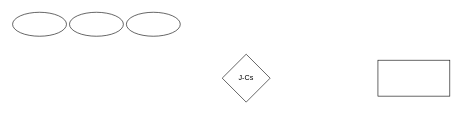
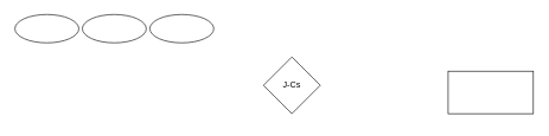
- <mxCell id="3" value="J-Cs" style="rhombus;whiteSpace=wrap;html=1;" vertex="1" parent="1"><mxGeometry x="370" y="90" width="80" height="80" as="geometry" /></mxCell>
+ <mxCell id="3" value="J-Cs" style="rhombus;whiteSpace=wrap;html=1;" vertex="1" parent="1"><mxGeometry x="370" y="80" width="80" height="80" as="geometry" /></mxCell>
